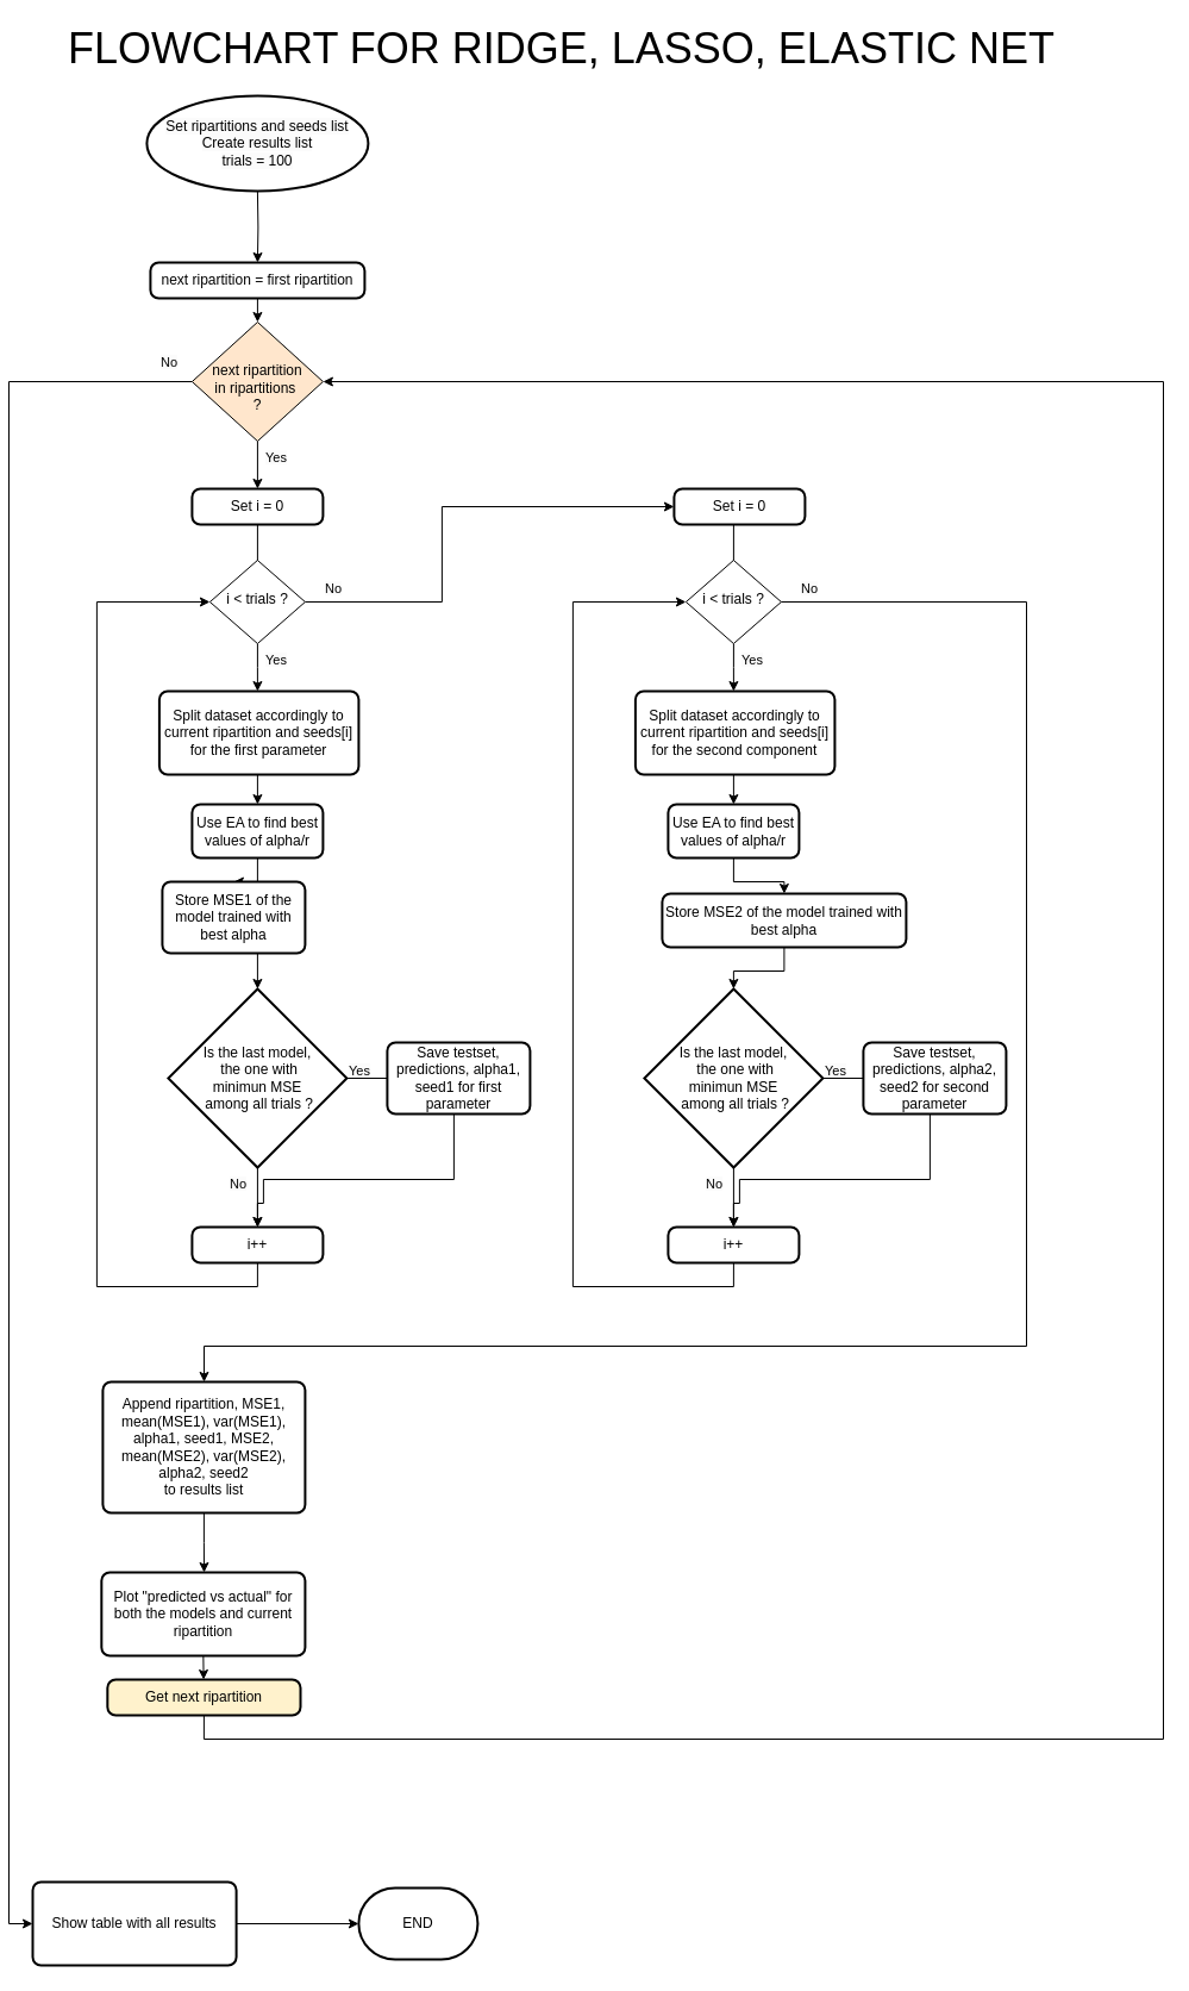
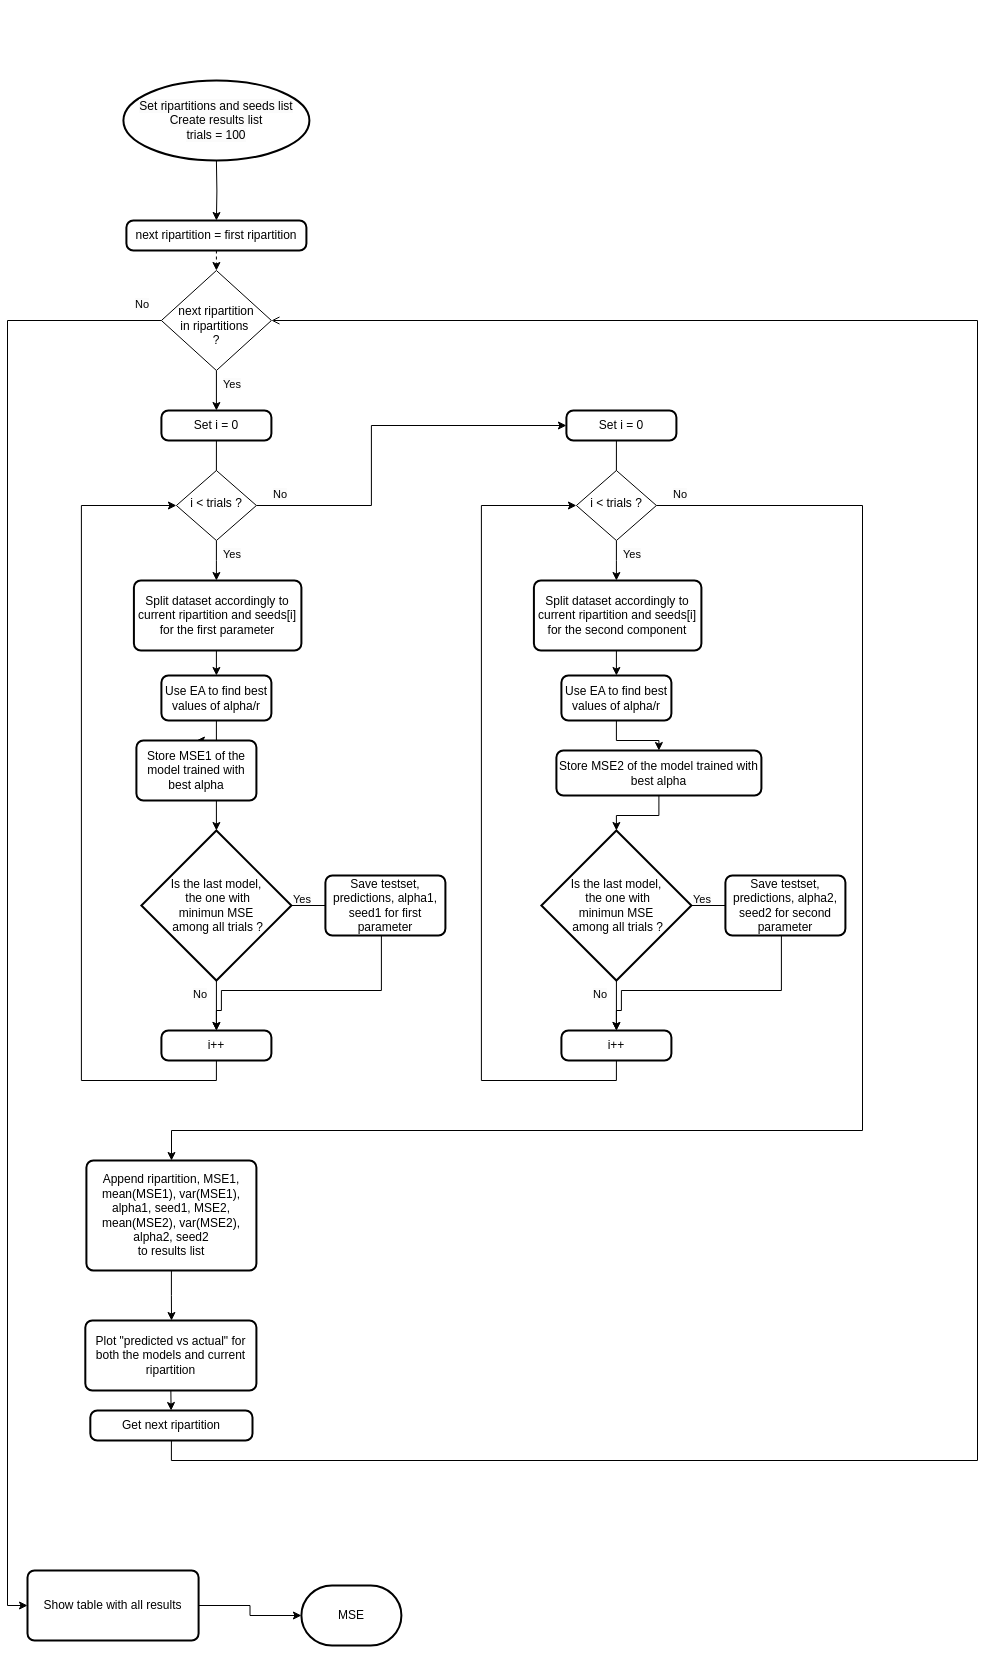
- <mxCell id="63" value="&lt;font style=&quot;font-size: 36px;&quot;&gt;FLOWCHART FOR RIDGE, LASSO, ELASTIC NET&lt;/font&gt;" style="text;html=1;strokeColor=none;fillColor=none;align=center;verticalAlign=middle;whiteSpace=wrap;rounded=0;" parent="1" vertex="1"><mxGeometry x="42" y="20" width="845" height="40" as="geometry" /></mxCell>
- <mxCell id="6" style="edgeStyle=orthogonalEdgeStyle;rounded=0;orthogonalLoop=1;jettySize=auto;html=1;exitX=0.5;exitY=1;exitDx=0;exitDy=0;entryX=0.5;entryY=0;entryDx=0;entryDy=0;" parent="1" source="7" target="5" edge="1"><mxGeometry relative="1" as="geometry" /></mxCell>
+ <mxCell id="6" style="edgeStyle=orthogonalEdgeStyle;rounded=0;orthogonalLoop=1;jettySize=auto;html=1;exitX=0.5;exitY=1;exitDx=0;exitDy=0;entryX=0.5;entryY=0;entryDx=0;entryDy=0;dashed=1;" parent="1" source="7" target="5" edge="1"><mxGeometry relative="1" as="geometry" /></mxCell>
- <mxCell id="5" value="&lt;br&gt;next ripartition &lt;br&gt;in ripartitions&amp;nbsp;&lt;br&gt;?" style="rhombus;whiteSpace=wrap;html=1;shadow=0;fontFamily=Helvetica;fontSize=12;align=center;strokeWidth=1;spacing=6;spacingTop=-4;fillColor=#ffe6cc;" parent="1" vertex="1"><mxGeometry x="153.91" y="270" width="110" height="100" as="geometry" /></mxCell>
+ <mxCell id="5" value="&lt;br&gt;next ripartition &lt;br&gt;in ripartitions&amp;nbsp;&lt;br&gt;?" style="rhombus;whiteSpace=wrap;html=1;shadow=0;fontFamily=Helvetica;fontSize=12;align=center;strokeWidth=1;spacing=6;spacingTop=-4;" parent="1" vertex="1"><mxGeometry x="153.91" y="270" width="110" height="100" as="geometry" /></mxCell>
- <mxCell id="57" style="edgeStyle=orthogonalEdgeStyle;rounded=0;orthogonalLoop=1;jettySize=auto;html=1;exitX=0.5;exitY=1;exitDx=0;exitDy=0;entryX=1;entryY=0.5;entryDx=0;entryDy=0;" parent="1" source="58" target="5" edge="1"><mxGeometry relative="1" as="geometry"><Array as="points"><mxPoint x="164" y="1460" /><mxPoint x="970" y="1460" /><mxPoint x="970" y="320" /></Array></mxGeometry></mxCell>
+ <mxCell id="57" style="edgeStyle=orthogonalEdgeStyle;rounded=0;orthogonalLoop=1;jettySize=auto;html=1;exitX=0.5;exitY=1;exitDx=0;exitDy=0;entryX=1;entryY=0.5;entryDx=0;entryDy=0;endArrow=open;" parent="1" source="58" target="5" edge="1"><mxGeometry relative="1" as="geometry"><Array as="points"><mxPoint x="164" y="1460" /><mxPoint x="970" y="1460" /><mxPoint x="970" y="320" /></Array></mxGeometry></mxCell>
- <mxCell id="58" value="Get next ripartition" style="rounded=1;whiteSpace=wrap;html=1;absoluteArcSize=1;arcSize=14;strokeWidth=2;fillColor=#fff2cc;" parent="1" vertex="1"><mxGeometry x="82.82" y="1410" width="162.18" height="30" as="geometry" /></mxCell>
+ <mxCell id="58" value="Get next ripartition" style="rounded=1;whiteSpace=wrap;html=1;absoluteArcSize=1;arcSize=14;strokeWidth=2;" parent="1" vertex="1"><mxGeometry x="82.82" y="1410" width="162.18" height="30" as="geometry" /></mxCell>
- <mxCell id="60" value="Show table with all results" style="rounded=1;whiteSpace=wrap;html=1;absoluteArcSize=1;arcSize=14;strokeWidth=2;" parent="1" vertex="1"><mxGeometry x="20" y="1580" width="171.09" height="70" as="geometry" /></mxCell>
+ <mxCell id="60" value="Show table with all results" style="rounded=1;whiteSpace=wrap;html=1;absoluteArcSize=1;arcSize=14;strokeWidth=2;" parent="1" vertex="1"><mxGeometry x="20" y="1570" width="171.09" height="70" as="geometry" /></mxCell>
- <mxCell id="61" value="END" style="strokeWidth=2;html=1;shape=mxgraph.flowchart.terminator;whiteSpace=wrap;" parent="1" vertex="1"><mxGeometry x="293.91" y="1585" width="100" height="60" as="geometry" /></mxCell>
+ <mxCell id="61" value="MSE" style="strokeWidth=2;html=1;shape=mxgraph.flowchart.terminator;whiteSpace=wrap;" parent="1" vertex="1"><mxGeometry x="293.91" y="1585" width="100" height="60" as="geometry" /></mxCell>
